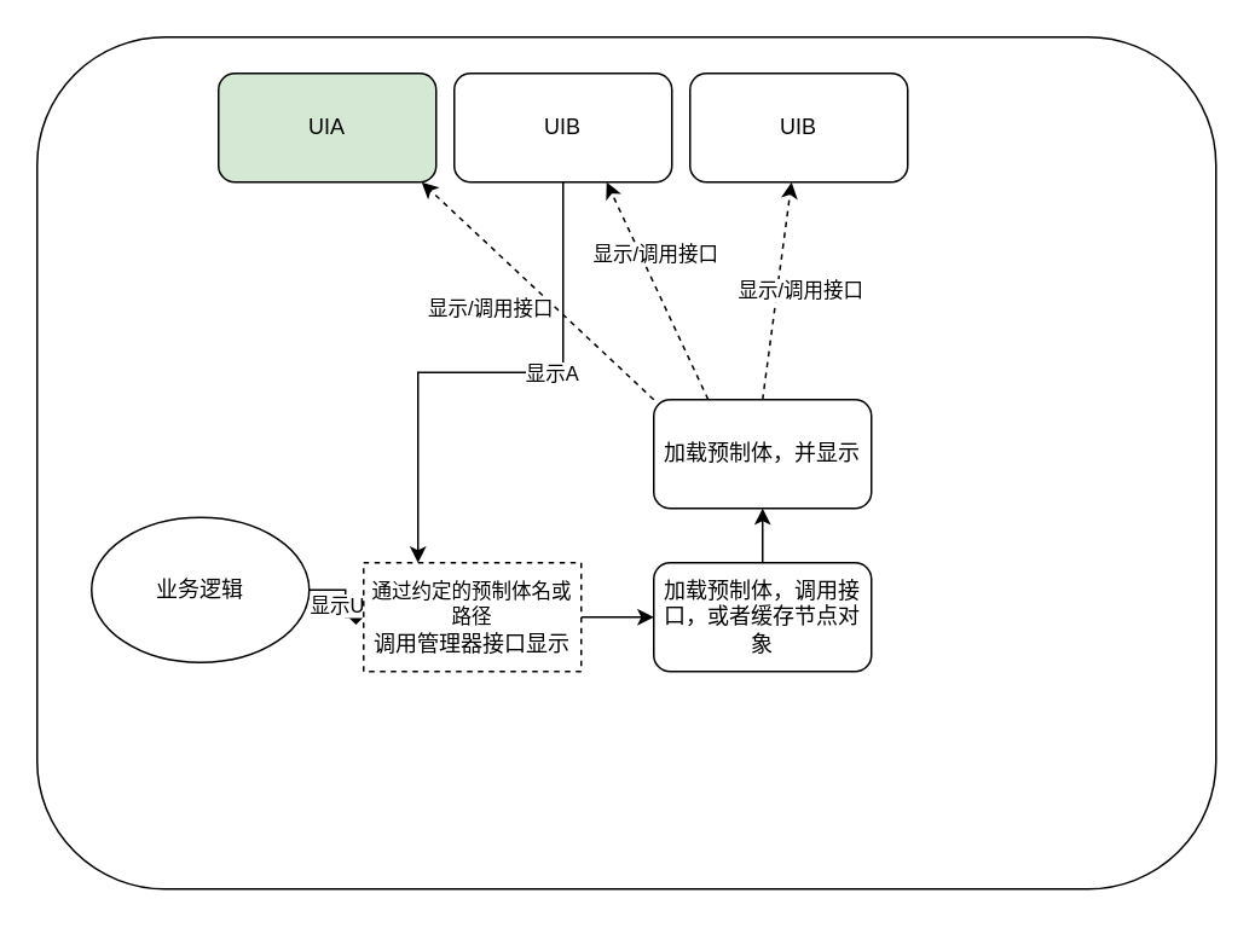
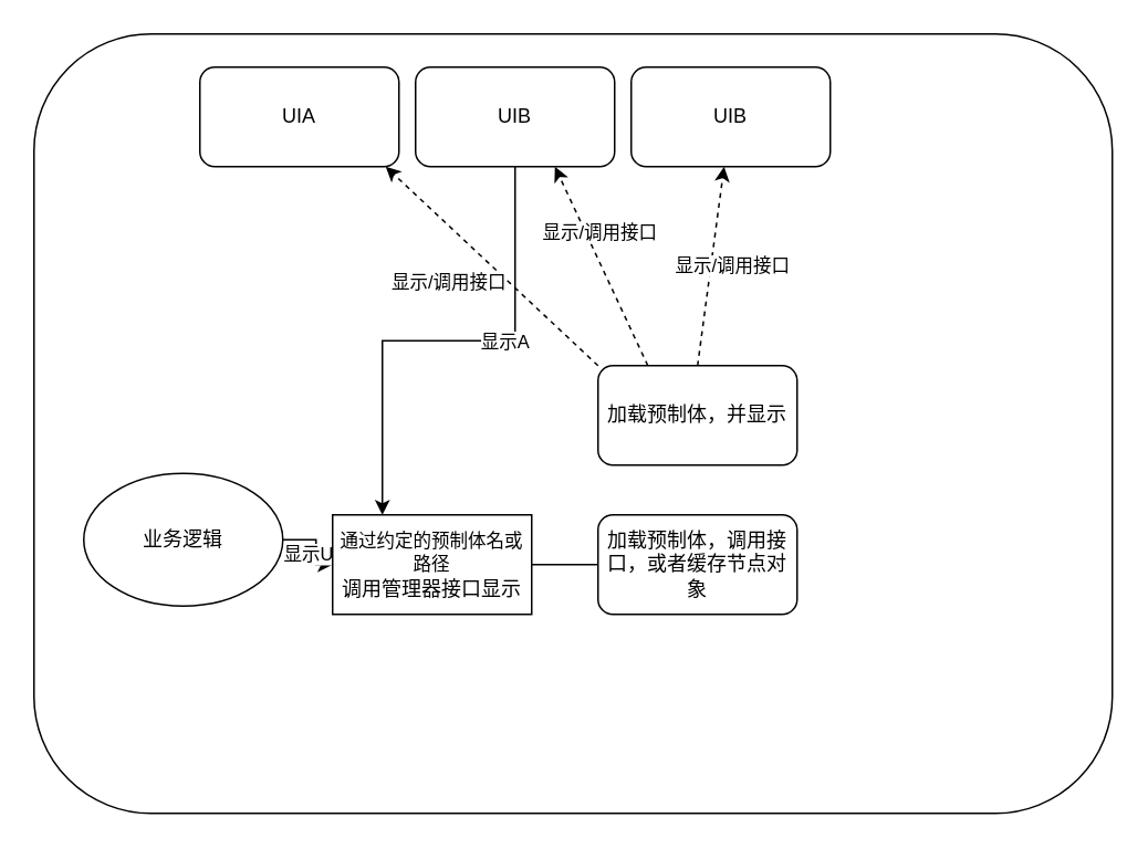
- <mxCell id="12" value="UIA" style="rounded=1;whiteSpace=wrap;html=1;align=center;fillColor=#d5e8d4;" vertex="1" parent="1"><mxGeometry x="120" y="40" width="120" height="60" as="geometry" /></mxCell>
+ <mxCell id="12" value="UIA" style="rounded=1;whiteSpace=wrap;html=1;align=center;" vertex="1" parent="1"><mxGeometry x="120" y="40" width="120" height="60" as="geometry" /></mxCell>
- <mxCell id="3" value="" style="edgeStyle=orthogonalEdgeStyle;rounded=0;orthogonalLoop=1;jettySize=auto;html=1;" edge="1" parent="1" source="4" target="11"><mxGeometry relative="1" as="geometry" /></mxCell>
- <mxCell id="5" value="" style="edgeStyle=orthogonalEdgeStyle;rounded=0;orthogonalLoop=1;jettySize=auto;html=1;endArrow=diamond;" edge="1" parent="1" source="16" target="8"><mxGeometry relative="1" as="geometry"><mxPoint x="-10" y="340" as="sourcePoint" /></mxGeometry></mxCell>
+ <mxCell id="5" value="" style="edgeStyle=orthogonalEdgeStyle;rounded=0;orthogonalLoop=1;jettySize=auto;html=1;" edge="1" parent="1" source="16" target="8"><mxGeometry relative="1" as="geometry"><mxPoint x="-10" y="340" as="sourcePoint" /></mxGeometry></mxCell>
- <mxCell id="8" value="&lt;span style=&quot;font-size: 11px ; background-color: rgb(255 , 255 , 255)&quot;&gt;通过约定的预制体名或路径&lt;/span&gt;&lt;br&gt;调用管理器接口显示" style="whiteSpace=wrap;html=1;verticalAlign=middle;align=center;dashed=1;" vertex="1" parent="1"><mxGeometry x="200" y="310" width="120" height="60" as="geometry" /></mxCell>
+ <mxCell id="8" value="&lt;span style=&quot;font-size: 11px ; background-color: rgb(255 , 255 , 255)&quot;&gt;通过约定的预制体名或路径&lt;/span&gt;&lt;br&gt;调用管理器接口显示" style="whiteSpace=wrap;html=1;verticalAlign=middle;align=center;" vertex="1" parent="1"><mxGeometry x="200" y="310" width="120" height="60" as="geometry" /></mxCell>
- <mxCell id="7" value="" style="edgeStyle=orthogonalEdgeStyle;rounded=0;orthogonalLoop=1;jettySize=auto;html=1;" edge="1" parent="1" source="8" target="4"><mxGeometry relative="1" as="geometry" /></mxCell>
+ <mxCell id="7" value="" style="edgeStyle=orthogonalEdgeStyle;rounded=0;orthogonalLoop=1;jettySize=auto;html=1;endArrow=none;" edge="1" parent="1" source="8" target="4"><mxGeometry relative="1" as="geometry" /></mxCell>
